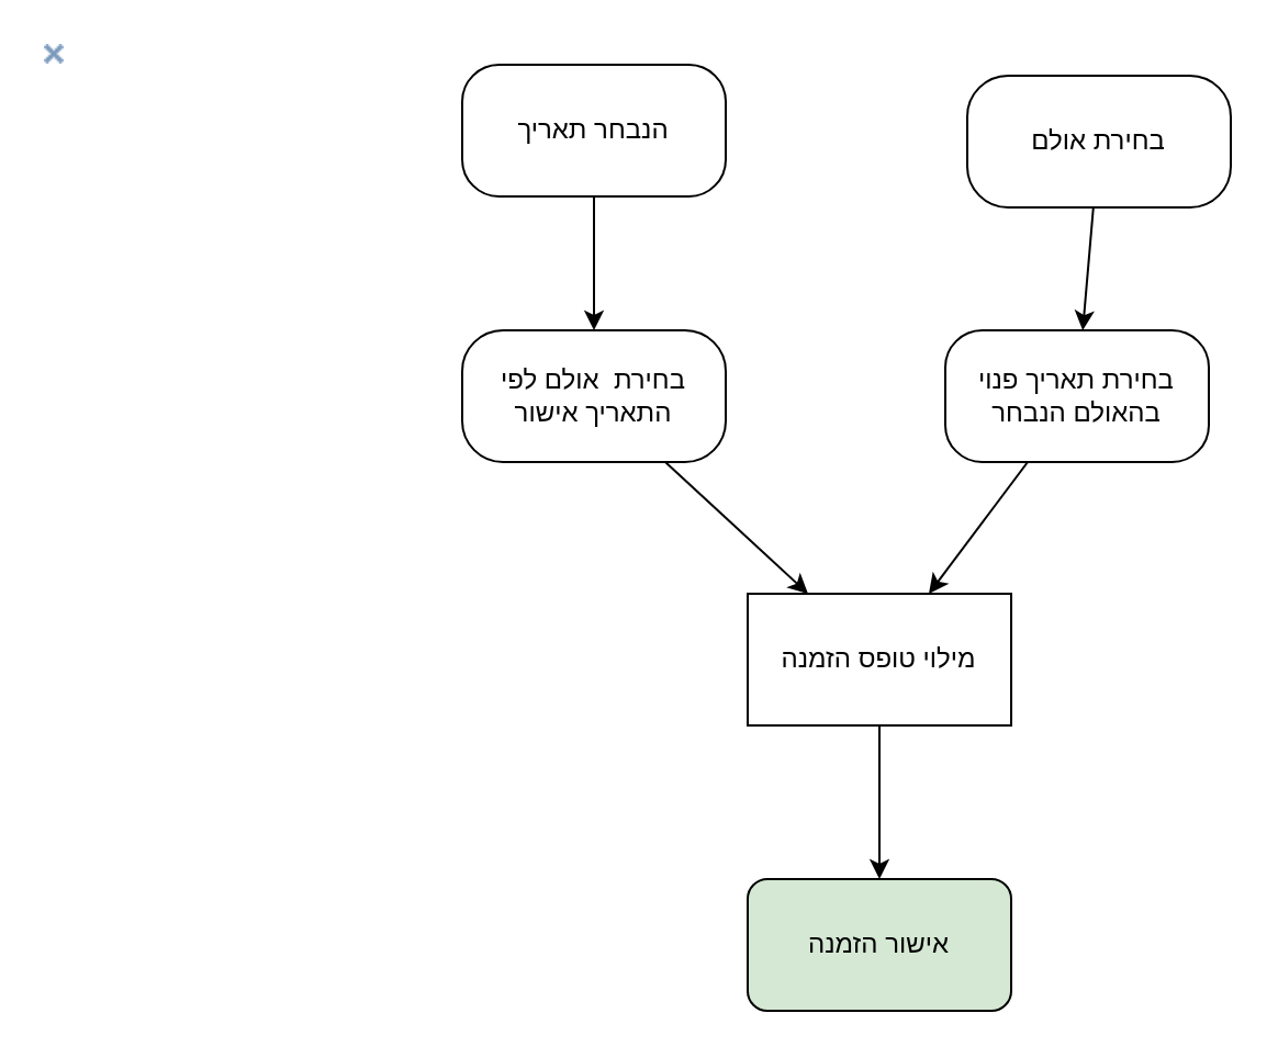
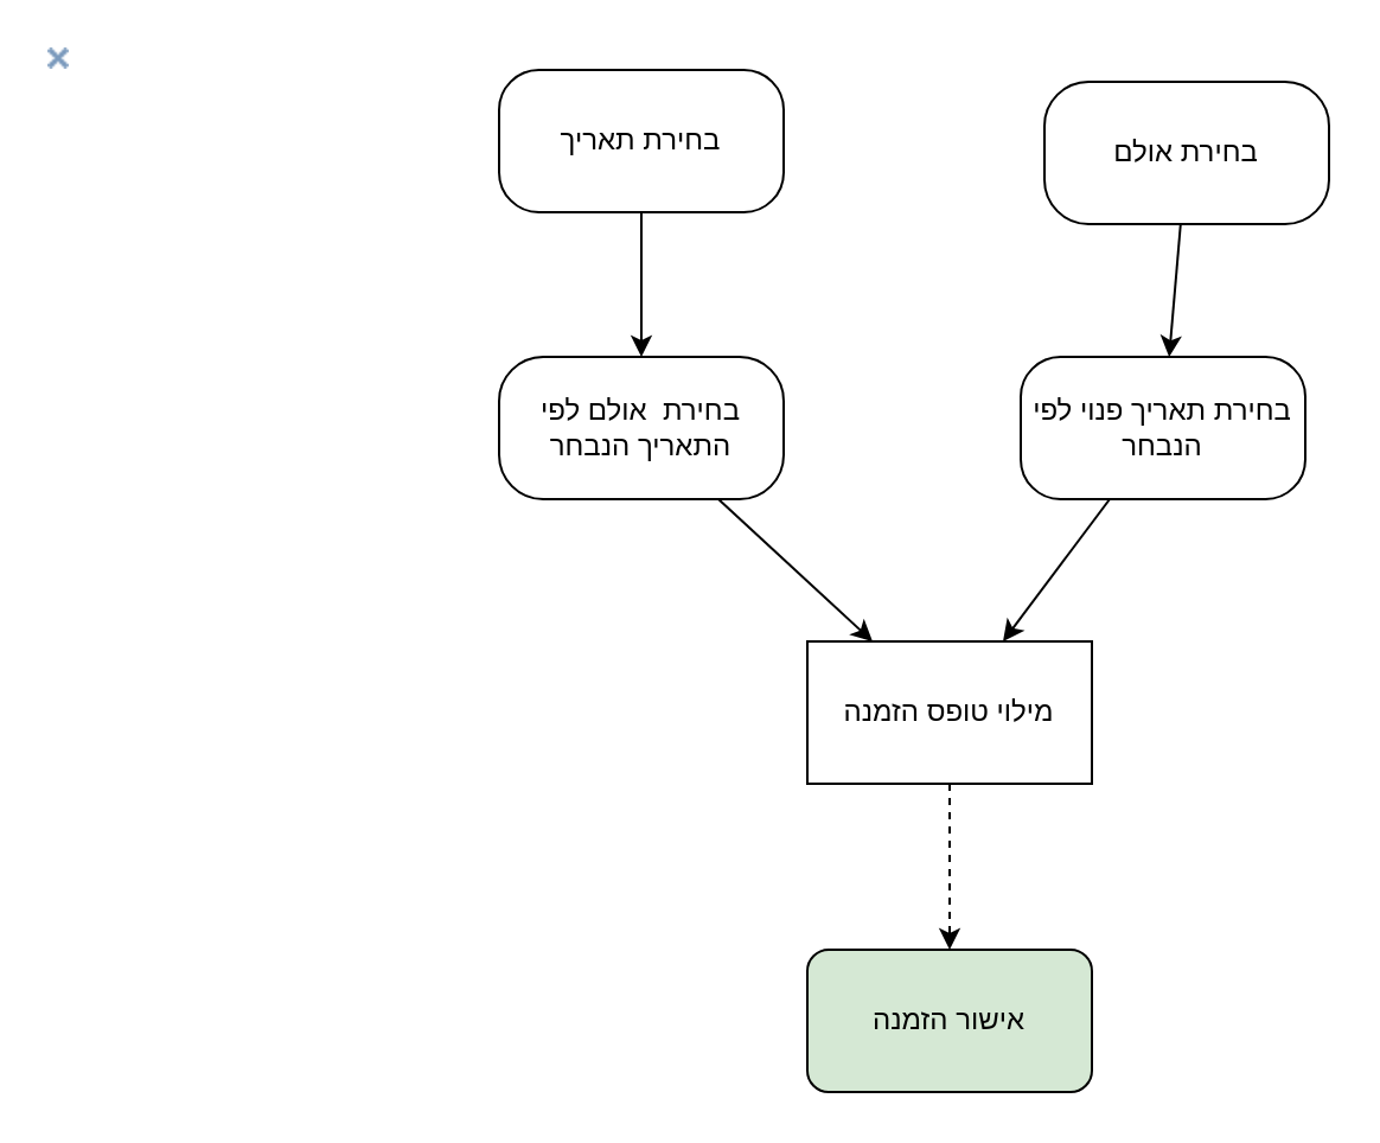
- <mxCell id="4" value="הנבחר תאריך" style="rounded=1;whiteSpace=wrap;html=1;arcSize=28;" vertex="1" parent="1"><mxGeometry x="210" y="29" width="120" height="60" as="geometry" /></mxCell>
+ <mxCell id="4" value="בחירת תאריך" style="rounded=1;whiteSpace=wrap;html=1;arcSize=28;" vertex="1" parent="1"><mxGeometry x="210" y="29" width="120" height="60" as="geometry" /></mxCell>
- <mxCell id="6" value="בחירת&amp;nbsp; אולם לפי התאריך אישור" style="rounded=1;whiteSpace=wrap;html=1;arcSize=31;" vertex="1" parent="1"><mxGeometry x="210" y="150" width="120" height="60" as="geometry" /></mxCell>
+ <mxCell id="6" value="בחירת&amp;nbsp; אולם לפי התאריך הנבחר" style="rounded=1;whiteSpace=wrap;html=1;arcSize=31;" vertex="1" parent="1"><mxGeometry x="210" y="150" width="120" height="60" as="geometry" /></mxCell>
- <mxCell id="11" value="בחירת תאריך פנוי בהאולם הנבחר" style="rounded=1;whiteSpace=wrap;html=1;arcSize=28;" vertex="1" parent="1"><mxGeometry x="430" y="150" width="120" height="60" as="geometry" /></mxCell>
+ <mxCell id="11" value="בחירת תאריך פנוי לפי הנבחר" style="rounded=1;whiteSpace=wrap;html=1;arcSize=28;" vertex="1" parent="1"><mxGeometry x="430" y="150" width="120" height="60" as="geometry" /></mxCell>
- <mxCell id="7" value="" style="edgeStyle=none;html=1;" edge="1" parent="1" source="8" target="9"><mxGeometry relative="1" as="geometry" /></mxCell>
+ <mxCell id="7" value="" style="edgeStyle=none;html=1;dashed=1;" edge="1" parent="1" source="8" target="9"><mxGeometry relative="1" as="geometry" /></mxCell>
